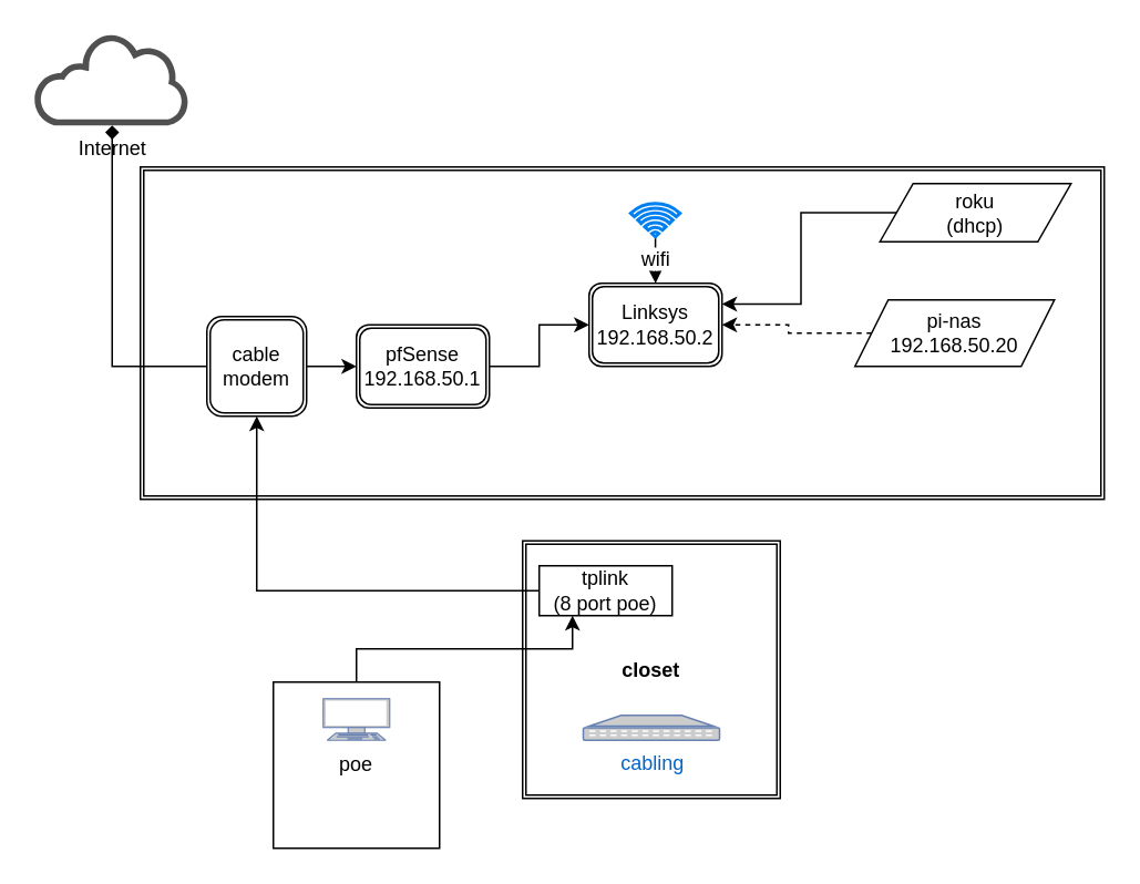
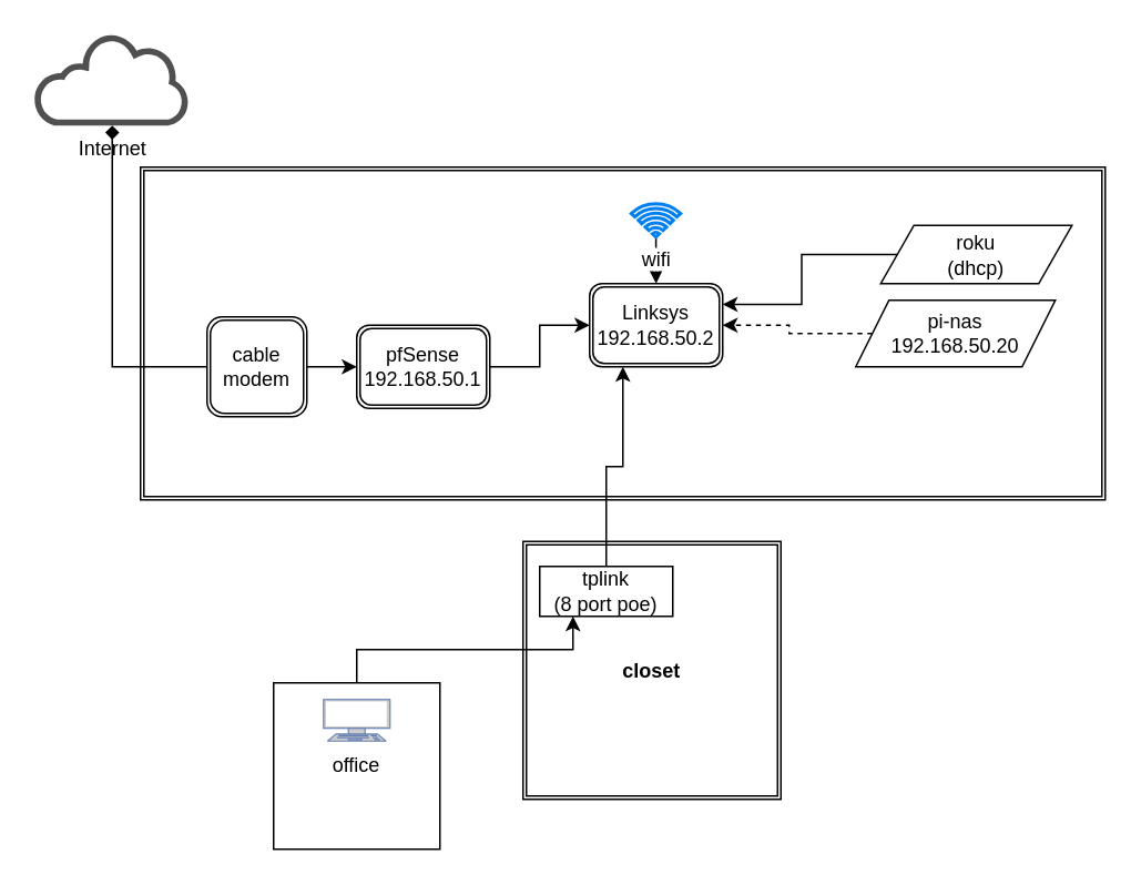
- <mxCell id="15" value="roku&lt;br&gt;(dhcp)" style="shape=parallelogram;perimeter=parallelogramPerimeter;whiteSpace=wrap;html=1;fixedSize=1;" parent="1" vertex="1"><mxGeometry x="529" y="110" width="115" height="35" as="geometry" /></mxCell>
+ <mxCell id="15" value="roku&lt;br&gt;(dhcp)" style="shape=parallelogram;perimeter=parallelogramPerimeter;whiteSpace=wrap;html=1;fixedSize=1;" parent="1" vertex="1"><mxGeometry x="529" y="135" width="115" height="35" as="geometry" /></mxCell>
- <mxCell id="10" style="edgeStyle=orthogonalEdgeStyle;rounded=0;orthogonalLoop=1;jettySize=auto;html=1;" parent="1" source="11" target="6" edge="1"><mxGeometry relative="1" as="geometry" /></mxCell>
+ <mxCell id="10" style="edgeStyle=orthogonalEdgeStyle;rounded=0;orthogonalLoop=1;jettySize=auto;html=1;entryX=0.25;entryY=1;entryDx=0;entryDy=0;" parent="1" source="11" target="9" edge="1"><mxGeometry relative="1" as="geometry" /></mxCell>
- <mxCell id="21" value="cabling" style="fontColor=#0066CC;verticalAlign=top;verticalLabelPosition=bottom;labelPosition=center;align=center;html=1;outlineConnect=0;fillColor=#CCCCCC;strokeColor=#6881B3;gradientColor=none;gradientDirection=north;strokeWidth=2;shape=mxgraph.networks.patch_panel;" vertex="1" parent="1"><mxGeometry x="350.5" y="430" width="82" height="15" as="geometry" /></mxCell>
- <mxCell id="13" value="poe" style="whiteSpace=wrap;html=1;aspect=fixed;" parent="1" vertex="1"><mxGeometry x="164" y="410" width="100" height="100" as="geometry" /></mxCell>
+ <mxCell id="13" value="office" style="whiteSpace=wrap;html=1;aspect=fixed;" parent="1" vertex="1"><mxGeometry x="164" y="410" width="100" height="100" as="geometry" /></mxCell>
